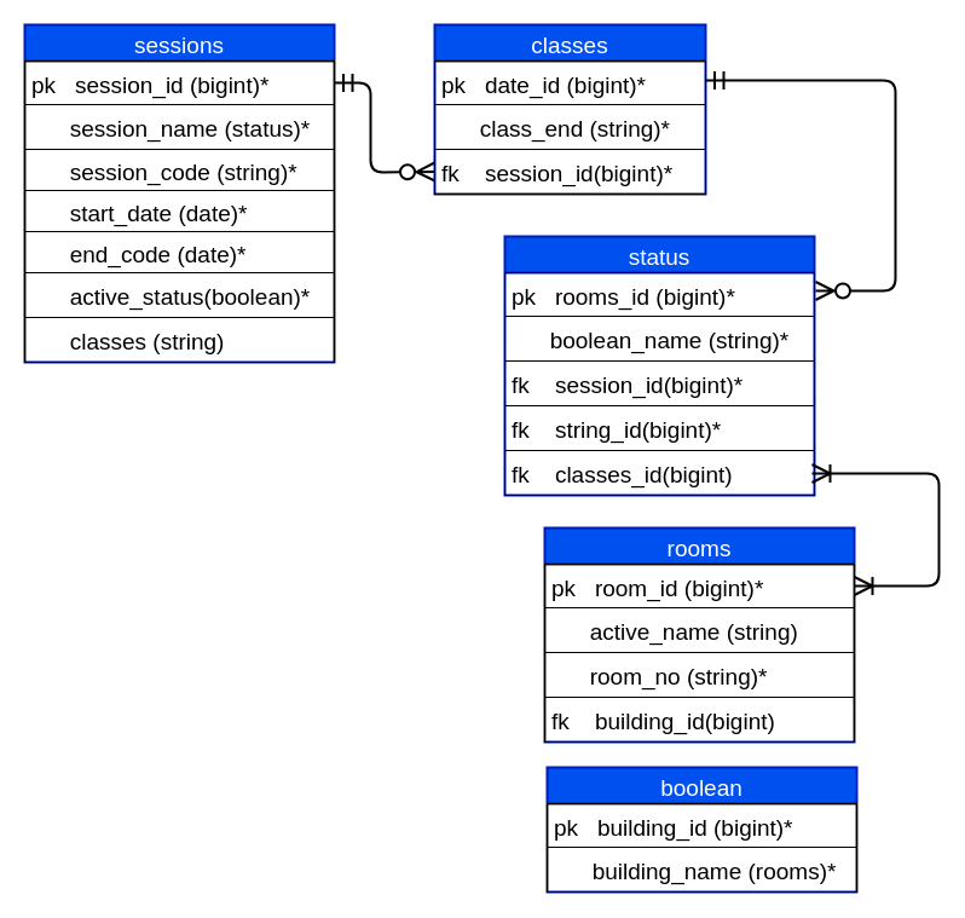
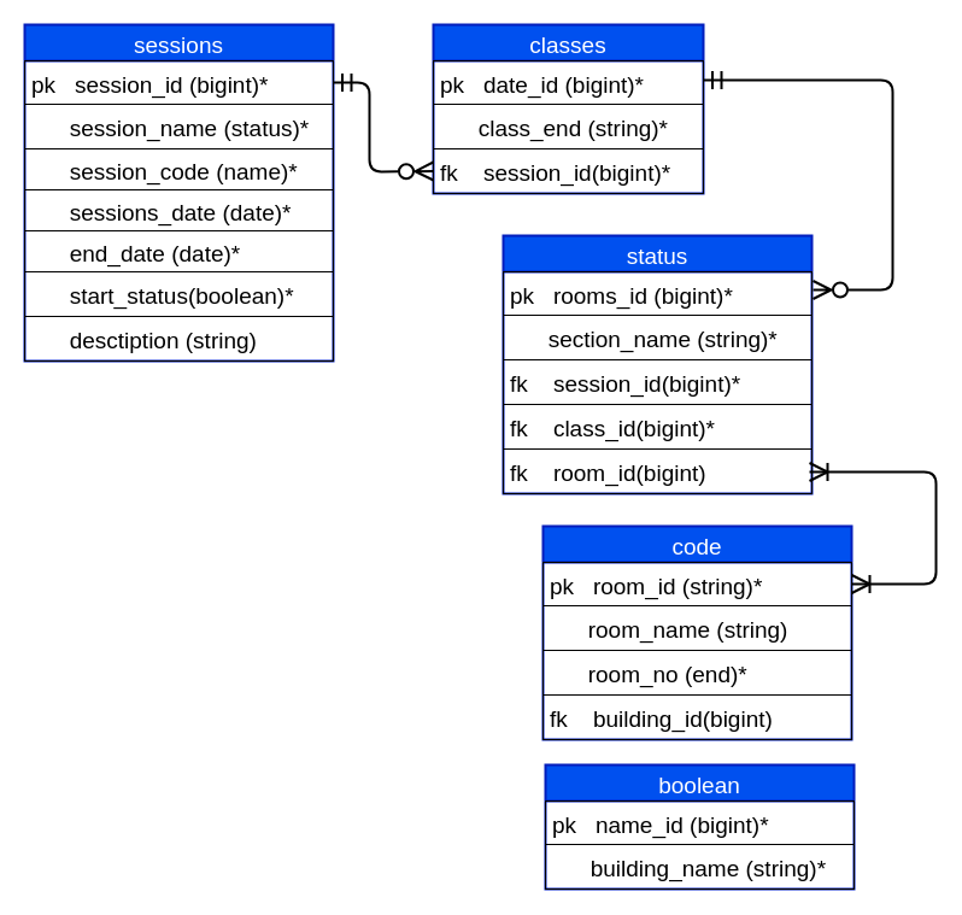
- <mxCell id="5" value="      session_code (string)*" style="text;strokeColor=#000000;fillColor=none;align=left;verticalAlign=middle;spacingLeft=4;spacingRight=4;overflow=hidden;points=[[0,0.5],[1,0.5]];portConstraint=eastwest;rotatable=0;labelBackgroundColor=none;fontColor=#000000;fontSize=19;" parent="2" vertex="1"><mxGeometry y="103" width="256" height="34" as="geometry" /></mxCell>
+ <mxCell id="5" value="      session_code (name)*" style="text;strokeColor=#000000;fillColor=none;align=left;verticalAlign=middle;spacingLeft=4;spacingRight=4;overflow=hidden;points=[[0,0.5],[1,0.5]];portConstraint=eastwest;rotatable=0;labelBackgroundColor=none;fontColor=#000000;fontSize=19;" parent="2" vertex="1"><mxGeometry y="103" width="256" height="34" as="geometry" /></mxCell>
- <mxCell id="6" value="      start_date (date)*" style="text;strokeColor=#000000;fillColor=none;align=left;verticalAlign=middle;spacingLeft=4;spacingRight=4;overflow=hidden;points=[[0,0.5],[1,0.5]];portConstraint=eastwest;rotatable=0;labelBackgroundColor=none;fontColor=#000000;fontSize=19;" parent="2" vertex="1"><mxGeometry y="137" width="256" height="34" as="geometry" /></mxCell>
+ <mxCell id="6" value="      sessions_date (date)*" style="text;strokeColor=#000000;fillColor=none;align=left;verticalAlign=middle;spacingLeft=4;spacingRight=4;overflow=hidden;points=[[0,0.5],[1,0.5]];portConstraint=eastwest;rotatable=0;labelBackgroundColor=none;fontColor=#000000;fontSize=19;" parent="2" vertex="1"><mxGeometry y="137" width="256" height="34" as="geometry" /></mxCell>
- <mxCell id="7" value="      end_code (date)*" style="text;strokeColor=#000000;fillColor=none;align=left;verticalAlign=middle;spacingLeft=4;spacingRight=4;overflow=hidden;points=[[0,0.5],[1,0.5]];portConstraint=eastwest;rotatable=0;labelBackgroundColor=none;fontColor=#000000;fontSize=19;" parent="2" vertex="1"><mxGeometry y="171" width="256" height="34" as="geometry" /></mxCell>
+ <mxCell id="7" value="      end_date (date)*" style="text;strokeColor=#000000;fillColor=none;align=left;verticalAlign=middle;spacingLeft=4;spacingRight=4;overflow=hidden;points=[[0,0.5],[1,0.5]];portConstraint=eastwest;rotatable=0;labelBackgroundColor=none;fontColor=#000000;fontSize=19;" parent="2" vertex="1"><mxGeometry y="171" width="256" height="34" as="geometry" /></mxCell>
- <mxCell id="8" value="      active_status(boolean)*" style="text;strokeColor=#000000;fillColor=none;align=left;verticalAlign=middle;spacingLeft=4;spacingRight=4;overflow=hidden;points=[[0,0.5],[1,0.5]];portConstraint=eastwest;rotatable=0;labelBackgroundColor=none;fontColor=#000000;fontSize=19;" parent="2" vertex="1"><mxGeometry y="205" width="256" height="37" as="geometry" /></mxCell>
+ <mxCell id="8" value="      start_status(boolean)*" style="text;strokeColor=#000000;fillColor=none;align=left;verticalAlign=middle;spacingLeft=4;spacingRight=4;overflow=hidden;points=[[0,0.5],[1,0.5]];portConstraint=eastwest;rotatable=0;labelBackgroundColor=none;fontColor=#000000;fontSize=19;" parent="2" vertex="1"><mxGeometry y="205" width="256" height="37" as="geometry" /></mxCell>
- <mxCell id="17" value="      boolean_name (string)*" style="text;strokeColor=#000000;fillColor=none;align=left;verticalAlign=middle;spacingLeft=4;spacingRight=4;overflow=hidden;points=[[0,0.5],[1,0.5]];portConstraint=eastwest;rotatable=0;labelBackgroundColor=none;fontColor=#000000;fontSize=19;" parent="15" vertex="1"><mxGeometry y="66" width="256" height="37" as="geometry" /></mxCell>
+ <mxCell id="17" value="      section_name (string)*" style="text;strokeColor=#000000;fillColor=none;align=left;verticalAlign=middle;spacingLeft=4;spacingRight=4;overflow=hidden;points=[[0,0.5],[1,0.5]];portConstraint=eastwest;rotatable=0;labelBackgroundColor=none;fontColor=#000000;fontSize=19;" parent="15" vertex="1"><mxGeometry y="66" width="256" height="37" as="geometry" /></mxCell>
- <mxCell id="9" value="      classes (string)" style="text;strokeColor=#000000;fillColor=none;align=left;verticalAlign=middle;spacingLeft=4;spacingRight=4;overflow=hidden;points=[[0,0.5],[1,0.5]];portConstraint=eastwest;rotatable=0;labelBackgroundColor=none;fontColor=#000000;fontSize=19;" parent="2" vertex="1"><mxGeometry y="242" width="256" height="37" as="geometry" /></mxCell>
+ <mxCell id="9" value="      desctiption (string)" style="text;strokeColor=#000000;fillColor=none;align=left;verticalAlign=middle;spacingLeft=4;spacingRight=4;overflow=hidden;points=[[0,0.5],[1,0.5]];portConstraint=eastwest;rotatable=0;labelBackgroundColor=none;fontColor=#000000;fontSize=19;" parent="2" vertex="1"><mxGeometry y="242" width="256" height="37" as="geometry" /></mxCell>
- <mxCell id="19" value="fk    string_id(bigint)*" style="text;strokeColor=#000000;fillColor=none;align=left;verticalAlign=middle;spacingLeft=4;spacingRight=4;overflow=hidden;points=[[0,0.5],[1,0.5]];portConstraint=eastwest;rotatable=0;labelBackgroundColor=none;fontColor=#000000;fontSize=19;" parent="15" vertex="1"><mxGeometry y="140" width="256" height="37" as="geometry" /></mxCell>
+ <mxCell id="19" value="fk    class_id(bigint)*" style="text;strokeColor=#000000;fillColor=none;align=left;verticalAlign=middle;spacingLeft=4;spacingRight=4;overflow=hidden;points=[[0,0.5],[1,0.5]];portConstraint=eastwest;rotatable=0;labelBackgroundColor=none;fontColor=#000000;fontSize=19;" parent="15" vertex="1"><mxGeometry y="140" width="256" height="37" as="geometry" /></mxCell>
- <mxCell id="20" value="fk    classes_id(bigint)" style="text;strokeColor=#000000;fillColor=none;align=left;verticalAlign=middle;spacingLeft=4;spacingRight=4;overflow=hidden;points=[[0,0.5],[1,0.5]];portConstraint=eastwest;rotatable=0;labelBackgroundColor=none;fontColor=#000000;fontSize=19;" parent="15" vertex="1"><mxGeometry y="177" width="256" height="37" as="geometry" /></mxCell>
+ <mxCell id="20" value="fk    room_id(bigint)" style="text;strokeColor=#000000;fillColor=none;align=left;verticalAlign=middle;spacingLeft=4;spacingRight=4;overflow=hidden;points=[[0,0.5],[1,0.5]];portConstraint=eastwest;rotatable=0;labelBackgroundColor=none;fontColor=#000000;fontSize=19;" parent="15" vertex="1"><mxGeometry y="177" width="256" height="37" as="geometry" /></mxCell>
- <mxCell id="22" value="rooms" style="swimlane;fontStyle=0;childLayout=stackLayout;horizontal=1;startSize=30;horizontalStack=0;resizeParent=1;resizeParentMax=0;resizeLast=0;collapsible=1;marginBottom=0;labelBackgroundColor=none;fontColor=#ffffff;strokeColor=#001DBC;strokeWidth=2;fillColor=#0050ef;fontSize=19;" parent="1" vertex="1"><mxGeometry x="450" y="436" width="256" height="177" as="geometry"><mxRectangle x="376" y="17" width="208" height="30" as="alternateBounds" /></mxGeometry></mxCell>
+ <mxCell id="22" value="code" style="swimlane;fontStyle=0;childLayout=stackLayout;horizontal=1;startSize=30;horizontalStack=0;resizeParent=1;resizeParentMax=0;resizeLast=0;collapsible=1;marginBottom=0;labelBackgroundColor=none;fontColor=#ffffff;strokeColor=#001DBC;strokeWidth=2;fillColor=#0050ef;fontSize=19;" parent="1" vertex="1"><mxGeometry x="450" y="436" width="256" height="177" as="geometry"><mxRectangle x="376" y="17" width="208" height="30" as="alternateBounds" /></mxGeometry></mxCell>
- <mxCell id="23" value="pk   room_id (bigint)*" style="text;strokeColor=#000000;fillColor=none;align=left;verticalAlign=middle;spacingLeft=4;spacingRight=4;overflow=hidden;points=[[0,0.5],[1,0.5]];portConstraint=eastwest;rotatable=0;labelBackgroundColor=none;fontColor=#000000;fontSize=19;" parent="22" vertex="1"><mxGeometry y="30" width="256" height="36" as="geometry" /></mxCell>
+ <mxCell id="23" value="pk   room_id (string)*" style="text;strokeColor=#000000;fillColor=none;align=left;verticalAlign=middle;spacingLeft=4;spacingRight=4;overflow=hidden;points=[[0,0.5],[1,0.5]];portConstraint=eastwest;rotatable=0;labelBackgroundColor=none;fontColor=#000000;fontSize=19;" parent="22" vertex="1"><mxGeometry y="30" width="256" height="36" as="geometry" /></mxCell>
- <mxCell id="24" value="      active_name (string)" style="text;strokeColor=#000000;fillColor=none;align=left;verticalAlign=middle;spacingLeft=4;spacingRight=4;overflow=hidden;points=[[0,0.5],[1,0.5]];portConstraint=eastwest;rotatable=0;labelBackgroundColor=none;fontColor=#000000;fontSize=19;" parent="22" vertex="1"><mxGeometry y="66" width="256" height="37" as="geometry" /></mxCell>
+ <mxCell id="24" value="      room_name (string)" style="text;strokeColor=#000000;fillColor=none;align=left;verticalAlign=middle;spacingLeft=4;spacingRight=4;overflow=hidden;points=[[0,0.5],[1,0.5]];portConstraint=eastwest;rotatable=0;labelBackgroundColor=none;fontColor=#000000;fontSize=19;" parent="22" vertex="1"><mxGeometry y="66" width="256" height="37" as="geometry" /></mxCell>
- <mxCell id="25" value="      room_no (string)*" style="text;strokeColor=#000000;fillColor=none;align=left;verticalAlign=middle;spacingLeft=4;spacingRight=4;overflow=hidden;points=[[0,0.5],[1,0.5]];portConstraint=eastwest;rotatable=0;labelBackgroundColor=none;fontColor=#000000;fontSize=19;" parent="22" vertex="1"><mxGeometry y="103" width="256" height="37" as="geometry" /></mxCell>
+ <mxCell id="25" value="      room_no (end)*" style="text;strokeColor=#000000;fillColor=none;align=left;verticalAlign=middle;spacingLeft=4;spacingRight=4;overflow=hidden;points=[[0,0.5],[1,0.5]];portConstraint=eastwest;rotatable=0;labelBackgroundColor=none;fontColor=#000000;fontSize=19;" parent="22" vertex="1"><mxGeometry y="103" width="256" height="37" as="geometry" /></mxCell>
- <mxCell id="29" value="pk   building_id (bigint)*" style="text;strokeColor=#000000;fillColor=none;align=left;verticalAlign=middle;spacingLeft=4;spacingRight=4;overflow=hidden;points=[[0,0.5],[1,0.5]];portConstraint=eastwest;rotatable=0;labelBackgroundColor=none;fontColor=#000000;fontSize=19;" parent="28" vertex="1"><mxGeometry y="30" width="256" height="36" as="geometry" /></mxCell>
+ <mxCell id="29" value="pk   name_id (bigint)*" style="text;strokeColor=#000000;fillColor=none;align=left;verticalAlign=middle;spacingLeft=4;spacingRight=4;overflow=hidden;points=[[0,0.5],[1,0.5]];portConstraint=eastwest;rotatable=0;labelBackgroundColor=none;fontColor=#000000;fontSize=19;" parent="28" vertex="1"><mxGeometry y="30" width="256" height="36" as="geometry" /></mxCell>
- <mxCell id="30" value="      building_name (rooms)*" style="text;strokeColor=#000000;fillColor=none;align=left;verticalAlign=middle;spacingLeft=4;spacingRight=4;overflow=hidden;points=[[0,0.5],[1,0.5]];portConstraint=eastwest;rotatable=0;labelBackgroundColor=none;fontColor=#000000;fontSize=19;" parent="28" vertex="1"><mxGeometry y="66" width="256" height="37" as="geometry" /></mxCell>
+ <mxCell id="30" value="      building_name (string)*" style="text;strokeColor=#000000;fillColor=none;align=left;verticalAlign=middle;spacingLeft=4;spacingRight=4;overflow=hidden;points=[[0,0.5],[1,0.5]];portConstraint=eastwest;rotatable=0;labelBackgroundColor=none;fontColor=#000000;fontSize=19;" parent="28" vertex="1"><mxGeometry y="66" width="256" height="37" as="geometry" /></mxCell>
